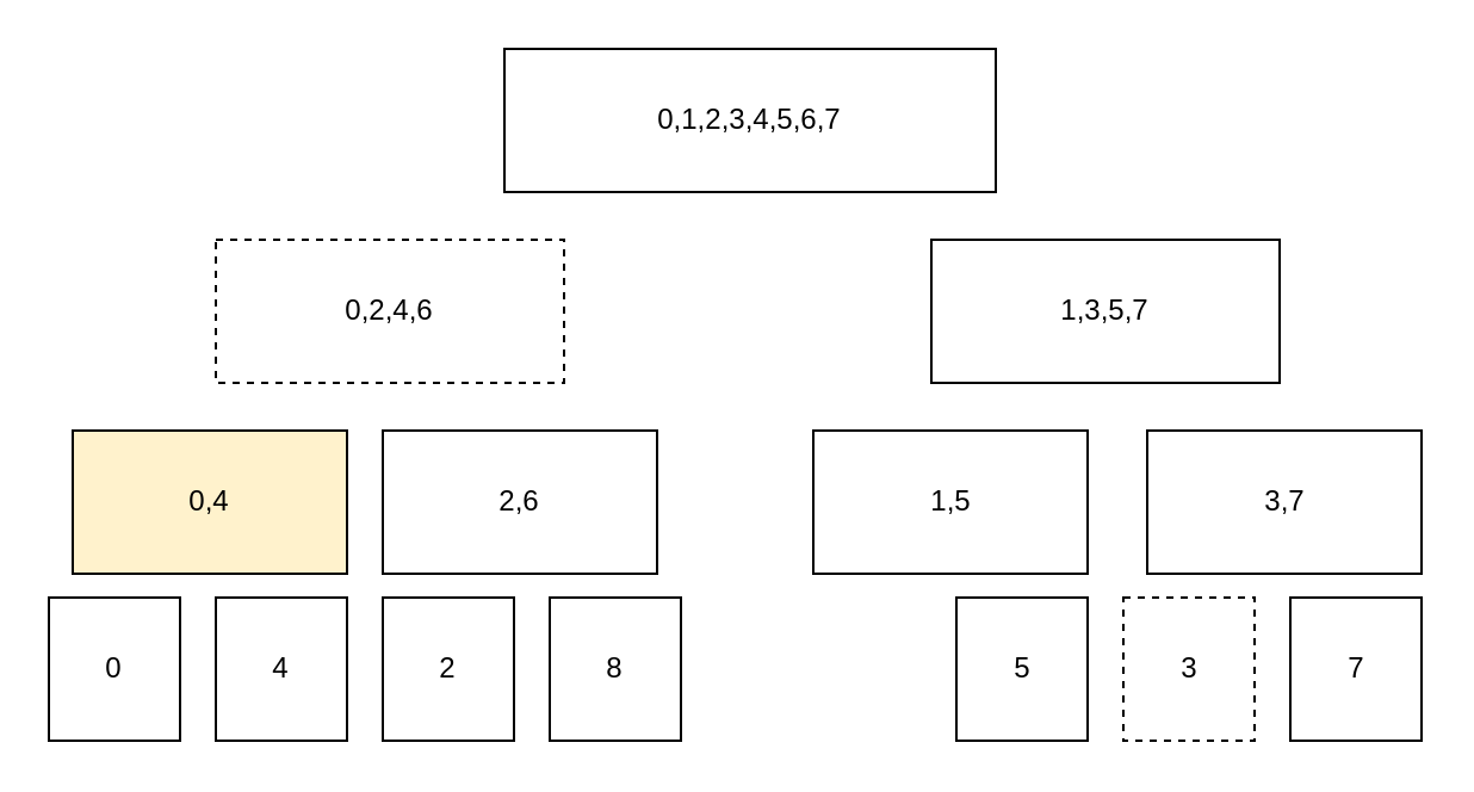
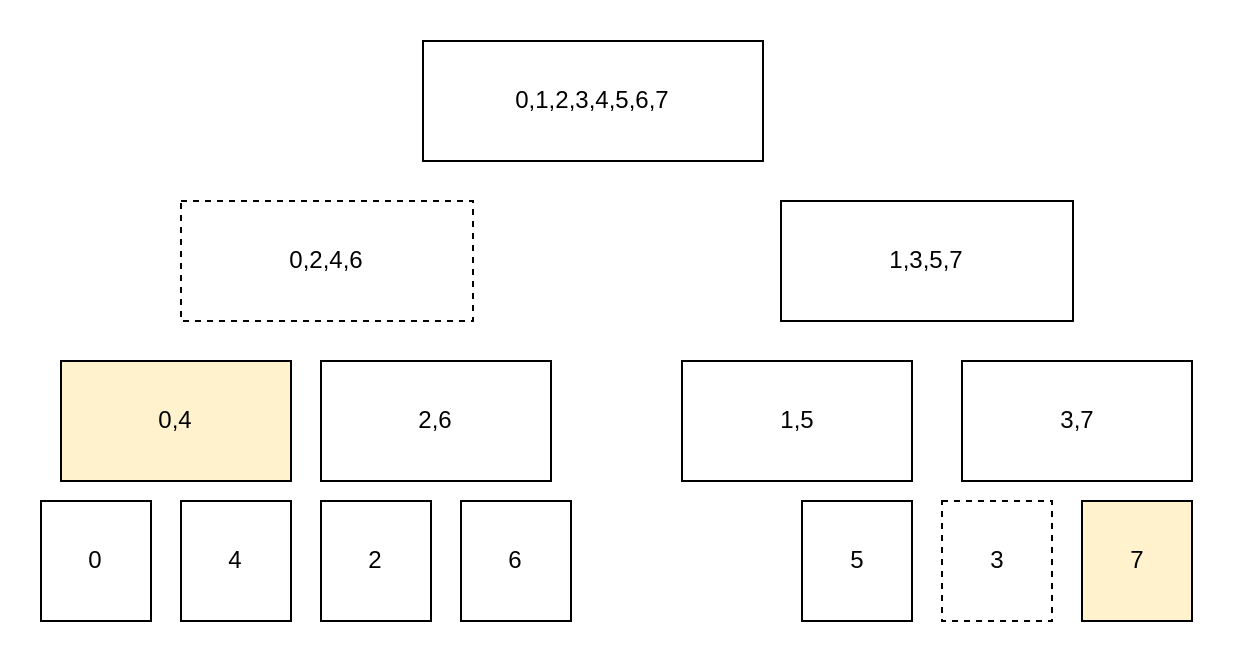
- <mxCell id="2" value="0,1,2,3,4,5,6,7" style="whiteSpace=wrap;html=1;" vertex="1" parent="1"><mxGeometry x="211" y="20" width="206" height="60" as="geometry" /></mxCell>
+ <mxCell id="2" value="0,1,2,3,4,5,6,7" style="whiteSpace=wrap;html=1;" vertex="1" parent="1"><mxGeometry x="211" y="20" width="170" height="60" as="geometry" /></mxCell>
- <mxCell id="12" value="8" style="whiteSpace=wrap;html=1;" vertex="1" parent="1"><mxGeometry x="230" y="250" width="55" height="60" as="geometry" /></mxCell>
+ <mxCell id="12" value="6" style="whiteSpace=wrap;html=1;" vertex="1" parent="1"><mxGeometry x="230" y="250" width="55" height="60" as="geometry" /></mxCell>
- <mxCell id="23" value="7" style="whiteSpace=wrap;html=1;" vertex="1" parent="1"><mxGeometry x="540.5" y="250" width="55" height="60" as="geometry" /></mxCell>
+ <mxCell id="23" value="7" style="whiteSpace=wrap;html=1;fillColor=#fff2cc;" vertex="1" parent="1"><mxGeometry x="540.5" y="250" width="55" height="60" as="geometry" /></mxCell>
